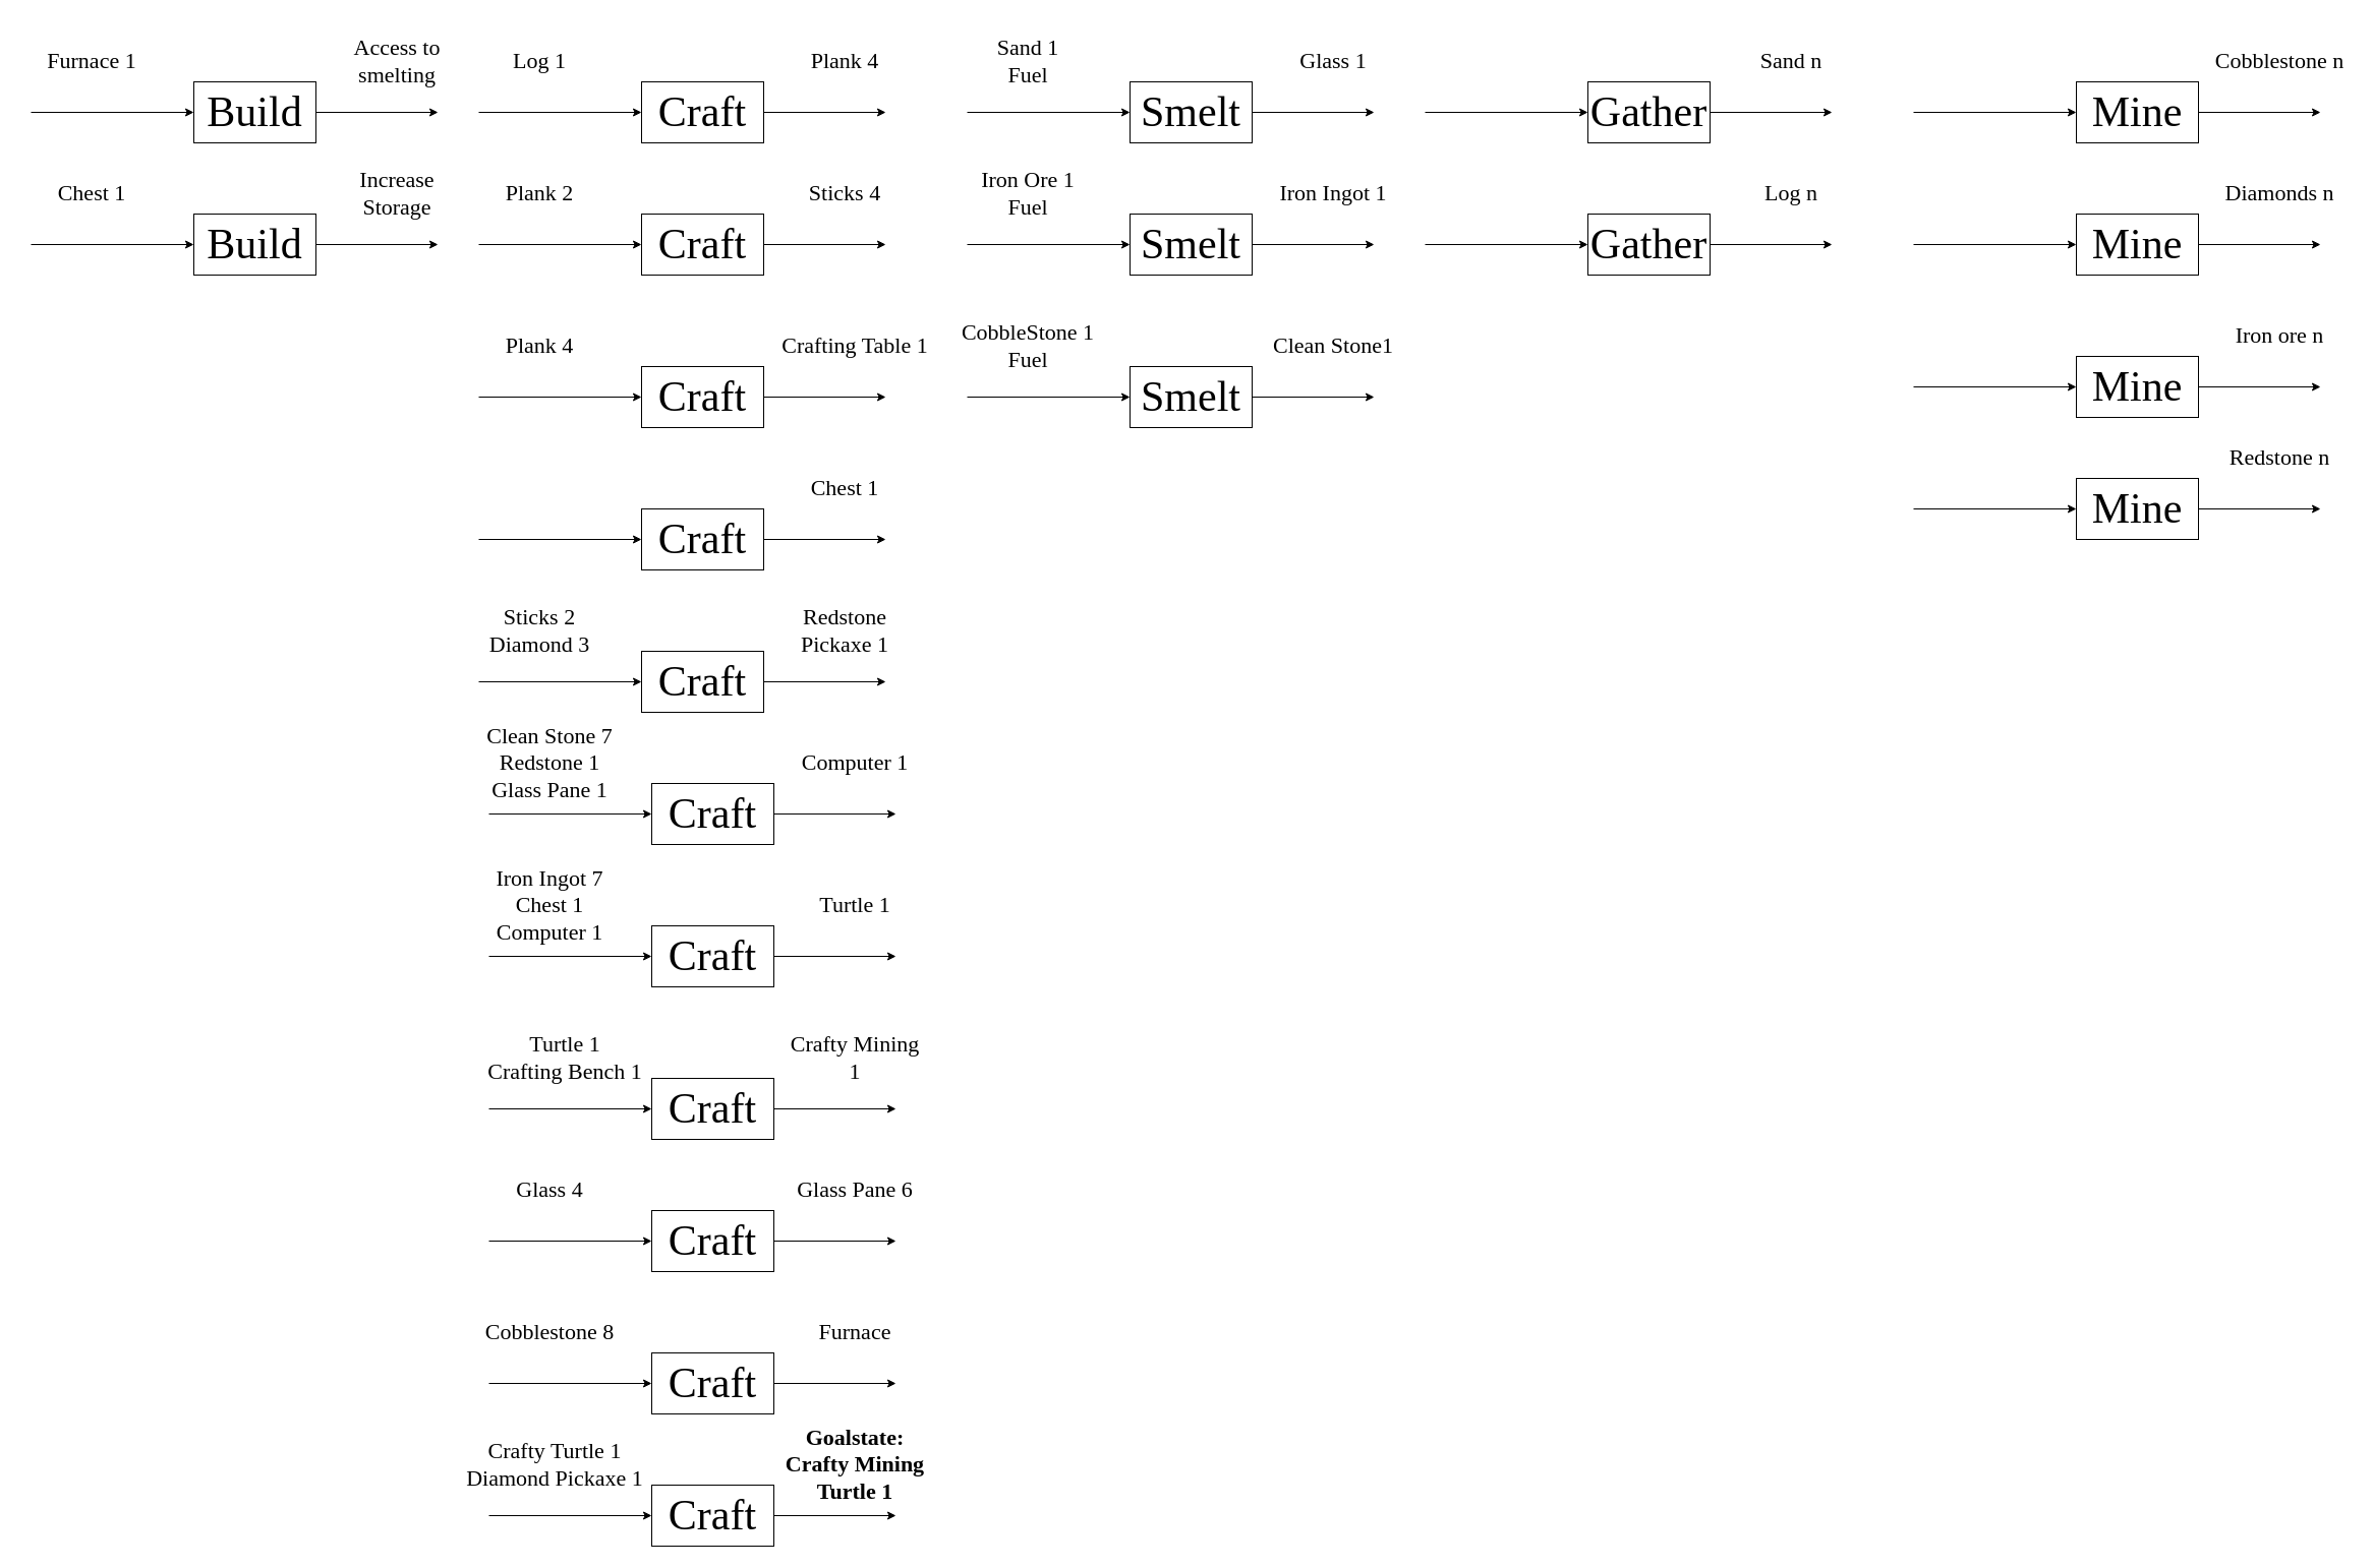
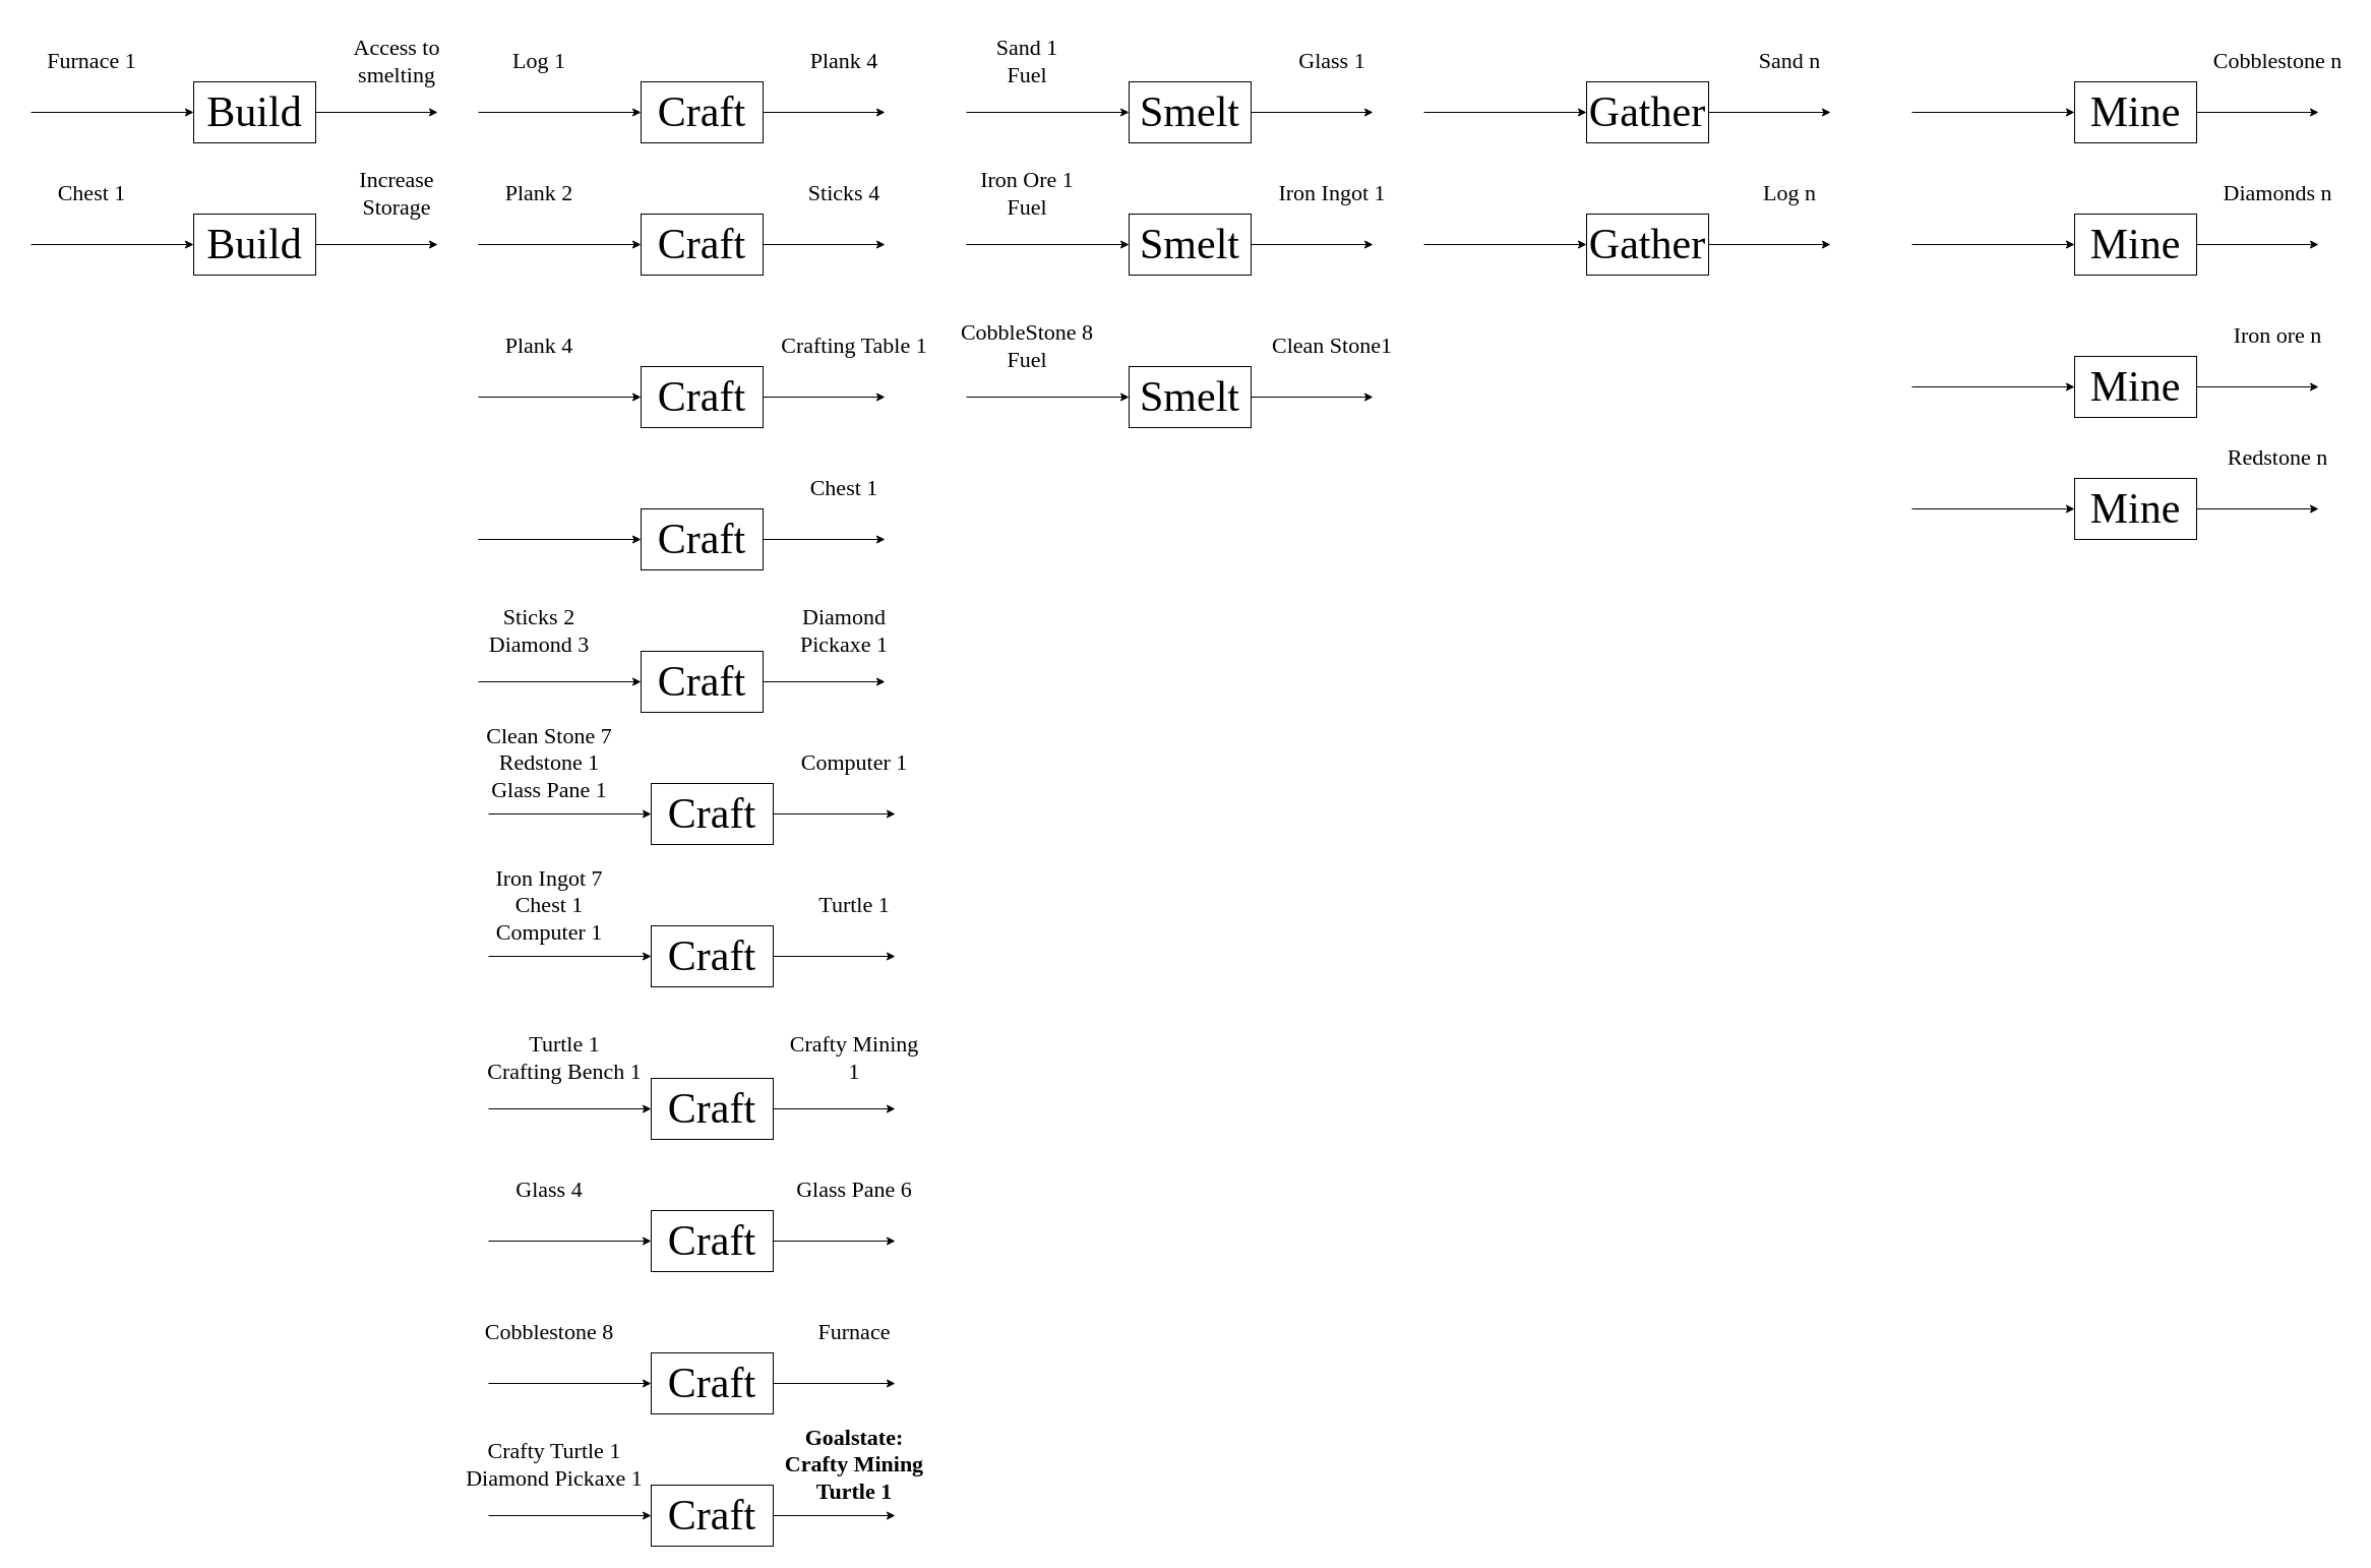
- <mxCell id="77" value="&lt;div&gt;CobbleStone 1&lt;/div&gt;&lt;div&gt;Fuel &lt;br&gt;&lt;/div&gt;" style="text;html=1;strokeColor=none;fillColor=none;align=center;verticalAlign=middle;whiteSpace=wrap;rounded=0;fontFamily=Computer Modern;fontSize=22;" vertex="1" parent="73"><mxGeometry width="140" height="80" as="geometry" /></mxCell>
+ <mxCell id="77" value="&lt;div&gt;CobbleStone 8&lt;/div&gt;&lt;div&gt;Fuel &lt;br&gt;&lt;/div&gt;" style="text;html=1;strokeColor=none;fillColor=none;align=center;verticalAlign=middle;whiteSpace=wrap;rounded=0;fontFamily=Computer Modern;fontSize=22;" vertex="1" parent="73"><mxGeometry width="140" height="80" as="geometry" /></mxCell>
- <mxCell id="30" value="Redstone Pickaxe 1" style="text;html=1;strokeColor=none;fillColor=none;align=center;verticalAlign=middle;whiteSpace=wrap;rounded=0;fontFamily=Computer Modern;fontSize=22;" vertex="1" parent="25"><mxGeometry x="300" width="140" height="80" as="geometry" /></mxCell>
+ <mxCell id="30" value="Diamond Pickaxe 1" style="text;html=1;strokeColor=none;fillColor=none;align=center;verticalAlign=middle;whiteSpace=wrap;rounded=0;fontFamily=Computer Modern;fontSize=22;" vertex="1" parent="25"><mxGeometry x="300" width="140" height="80" as="geometry" /></mxCell>
